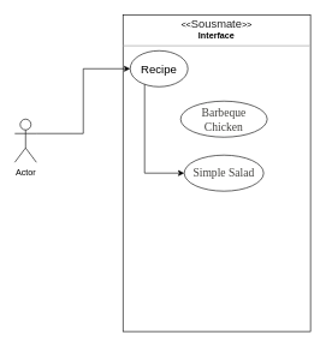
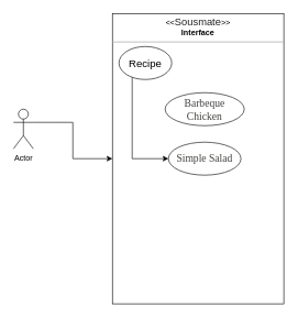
- <mxCell id="5" style="edgeStyle=orthogonalEdgeStyle;rounded=0;orthogonalLoop=1;jettySize=auto;html=1;exitX=1;exitY=0.333;exitDx=0;exitDy=0;exitPerimeter=0;entryX=0;entryY=0.5;entryDx=0;entryDy=0;" parent="1" source="6" target="8" edge="1"><mxGeometry relative="1" as="geometry" /></mxCell>
+ <mxCell id="5" style="edgeStyle=orthogonalEdgeStyle;rounded=0;orthogonalLoop=1;jettySize=auto;html=1;exitX=1;exitY=0.333;exitDx=0;exitDy=0;exitPerimeter=0;" parent="1" source="6" target="2" edge="1"><mxGeometry relative="1" as="geometry" /></mxCell>
